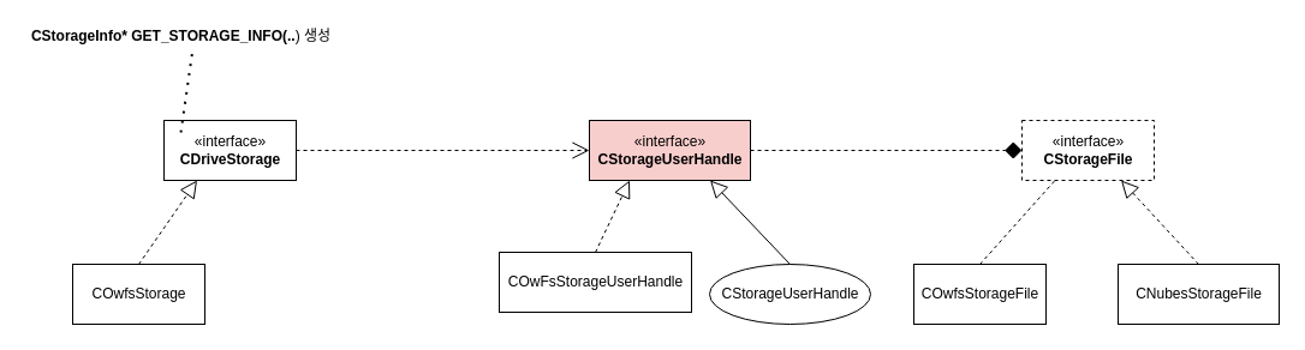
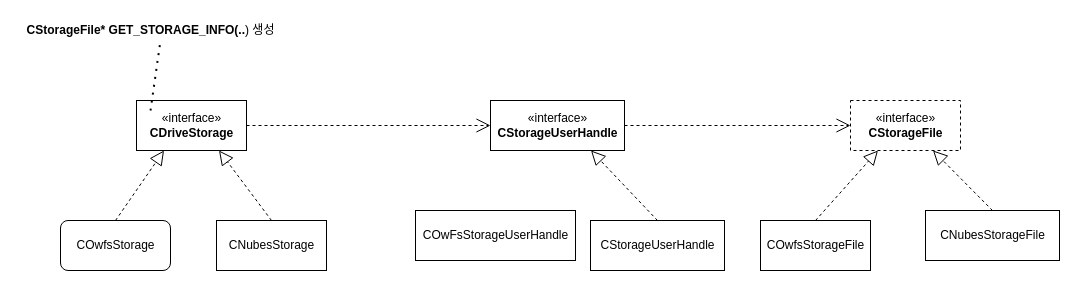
- <mxCell id="22" value="&lt;b&gt;CStorageInfo* GET_STORAGE_INFO(..&lt;/b&gt;) 생성" style="text;html=1;align=center;verticalAlign=middle;resizable=0;points=[];autosize=1;strokeColor=none;" vertex="1" parent="1"><mxGeometry x="20" y="20" width="260" height="20" as="geometry" /></mxCell>
+ <mxCell id="22" value="&lt;b&gt;CStorageFile* GET_STORAGE_INFO(..&lt;/b&gt;) 생성" style="text;html=1;align=center;verticalAlign=middle;resizable=0;points=[];autosize=1;strokeColor=none;" vertex="1" parent="1"><mxGeometry x="20" y="20" width="260" height="20" as="geometry" /></mxCell>
- <mxCell id="15" value="«interface»&lt;br&gt;&lt;b&gt;CStorageUserHandle&lt;/b&gt;" style="html=1;fillColor=#f8cecc;" vertex="1" parent="14"><mxGeometry x="80" width="134" height="50" as="geometry" /></mxCell>
+ <mxCell id="15" value="«interface»&lt;br&gt;&lt;b&gt;CStorageUserHandle&lt;/b&gt;" style="html=1;" vertex="1" parent="14"><mxGeometry x="80" width="134" height="50" as="geometry" /></mxCell>
- <mxCell id="21" value="" style="endArrow=diamond;endSize=12;dashed=1;html=1;exitX=1;exitY=0.5;exitDx=0;exitDy=0;entryX=0;entryY=0.5;entryDx=0;entryDy=0;" edge="1" parent="1" source="15" target="9"><mxGeometry width="160" relative="1" as="geometry"><mxPoint x="256" y="135" as="sourcePoint" /><mxPoint x="500" y="135" as="targetPoint" /><Array as="points" /></mxGeometry></mxCell>
+ <mxCell id="21" value="" style="endArrow=open;endSize=12;dashed=1;html=1;exitX=1;exitY=0.5;exitDx=0;exitDy=0;entryX=0;entryY=0.5;entryDx=0;entryDy=0;" edge="1" parent="1" source="15" target="9"><mxGeometry width="160" relative="1" as="geometry"><mxPoint x="256" y="135" as="sourcePoint" /><mxPoint x="500" y="135" as="targetPoint" /><Array as="points" /></mxGeometry></mxCell>
- <mxCell id="12" value="" style="endArrow=none;dashed=1;endFill=0;endSize=12;html=1;exitX=0.5;exitY=0;exitDx=0;exitDy=0;entryX=0.25;entryY=1;entryDx=0;entryDy=0;" edge="1" parent="8" source="10" target="9"><mxGeometry width="160" as="geometry"><mxPoint x="46" y="30" as="sourcePoint" /><mxPoint x="206" y="30" as="targetPoint" /></mxGeometry></mxCell>
+ <mxCell id="12" value="" style="endArrow=block;dashed=1;endFill=0;endSize=12;html=1;exitX=0.5;exitY=0;exitDx=0;exitDy=0;entryX=0.25;entryY=1;entryDx=0;entryDy=0;" edge="1" parent="8" source="10" target="9"><mxGeometry width="160" as="geometry"><mxPoint x="46" y="30" as="sourcePoint" /><mxPoint x="206" y="30" as="targetPoint" /></mxGeometry></mxCell>
- <mxCell id="18" value="" style="endArrow=block;dashed=1;endFill=0;endSize=12;html=1;exitX=0.5;exitY=0;exitDx=0;exitDy=0;entryX=0.25;entryY=1;entryDx=0;entryDy=0;" edge="1" parent="14" source="16" target="15"><mxGeometry width="160" as="geometry"><mxPoint x="46" y="30" as="sourcePoint" /><mxPoint x="206" y="30" as="targetPoint" /></mxGeometry></mxCell>
- <mxCell id="19" value="" style="endArrow=block;dashed=0;endFill=0;endSize=12;html=1;exitX=0.5;exitY=0;exitDx=0;exitDy=0;entryX=0.75;entryY=1;entryDx=0;entryDy=0;" edge="1" parent="14" source="17" target="15"><mxGeometry width="160" as="geometry"><mxPoint x="65" y="130" as="sourcePoint" /><mxPoint x="113.5" y="60" as="targetPoint" /></mxGeometry></mxCell>
+ <mxCell id="19" value="" style="endArrow=block;dashed=1;endFill=0;endSize=12;html=1;exitX=0.5;exitY=0;exitDx=0;exitDy=0;entryX=0.75;entryY=1;entryDx=0;entryDy=0;" edge="1" parent="14" source="17" target="15"><mxGeometry width="160" as="geometry"><mxPoint x="65" y="130" as="sourcePoint" /><mxPoint x="113.5" y="60" as="targetPoint" /></mxGeometry></mxCell>
+ <mxCell id="7" value="" style="endArrow=block;dashed=1;endFill=0;endSize=12;html=1;exitX=0.5;exitY=0;exitDx=0;exitDy=0;entryX=0.75;entryY=1;entryDx=0;entryDy=0;" edge="1" parent="2" source="5" target="3"><mxGeometry width="160" relative="1" as="geometry"><mxPoint x="65" y="130" as="sourcePoint" /><mxPoint x="113.5" y="60" as="targetPoint" /></mxGeometry></mxCell>
- <mxCell id="4" value="COwfsStorage" style="html=1;" vertex="1" parent="2"><mxGeometry y="120" width="110" height="50" as="geometry" /></mxCell>
+ <mxCell id="4" value="COwfsStorage" style="html=1;rounded=1;" vertex="1" parent="2"><mxGeometry y="120" width="110" height="50" as="geometry" /></mxCell>
+ <mxCell id="5" value="CNubesStorage" style="html=1;" vertex="1" parent="2"><mxGeometry x="156" y="120" width="110" height="50" as="geometry" /></mxCell>
- <mxCell id="17" value="CStorageUserHandle" style="ellipse;html=1;" vertex="1" parent="14"><mxGeometry x="180" y="120" width="134" height="50" as="geometry" /></mxCell>
+ <mxCell id="17" value="CStorageUserHandle" style="html=1;" vertex="1" parent="14"><mxGeometry x="180" y="120" width="134" height="50" as="geometry" /></mxCell>
- <mxCell id="11" value="CNubesStorageFile" style="html=1;" vertex="1" parent="8"><mxGeometry x="170" y="120" width="134" height="50" as="geometry" /></mxCell>
+ <mxCell id="11" value="CNubesStorageFile" style="html=1;" vertex="1" parent="8"><mxGeometry x="165" y="110" width="134" height="50" as="geometry" /></mxCell>
